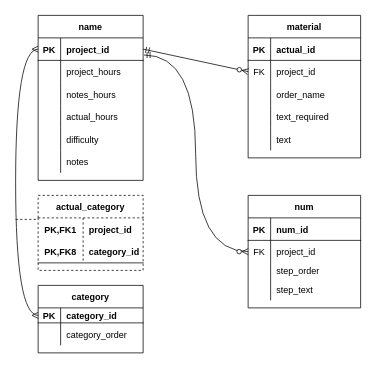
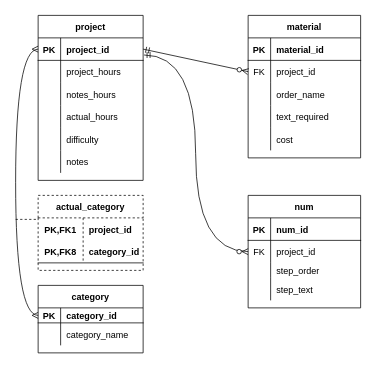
- <mxCell id="2" value="name" style="shape=table;startSize=30;container=1;collapsible=1;childLayout=tableLayout;fixedRows=1;rowLines=0;fontStyle=1;align=center;resizeLast=1;" vertex="1" parent="1"><mxGeometry x="50" y="20" width="140" height="220" as="geometry" /></mxCell>
+ <mxCell id="2" value="project" style="shape=table;startSize=30;container=1;collapsible=1;childLayout=tableLayout;fixedRows=1;rowLines=0;fontStyle=1;align=center;resizeLast=1;" vertex="1" parent="1"><mxGeometry x="50" y="20" width="140" height="220" as="geometry" /></mxCell>
- <mxCell id="25" value="actual_id" style="shape=partialRectangle;connectable=0;fillColor=none;top=0;left=0;bottom=0;right=0;align=left;spacingLeft=6;fontStyle=1;overflow=hidden;" vertex="1" parent="23"><mxGeometry x="30" width="120" height="30" as="geometry"><mxRectangle width="120" height="30" as="alternateBounds" /></mxGeometry></mxCell>
+ <mxCell id="25" value="material_id" style="shape=partialRectangle;connectable=0;fillColor=none;top=0;left=0;bottom=0;right=0;align=left;spacingLeft=6;fontStyle=1;overflow=hidden;" vertex="1" parent="23"><mxGeometry x="30" width="120" height="30" as="geometry"><mxRectangle width="120" height="30" as="alternateBounds" /></mxGeometry></mxCell>
- <mxCell id="37" value="text" style="shape=partialRectangle;connectable=0;fillColor=none;top=0;left=0;bottom=0;right=0;align=left;spacingLeft=6;overflow=hidden;" vertex="1" parent="35"><mxGeometry x="30" width="120" height="30" as="geometry"><mxRectangle width="120" height="30" as="alternateBounds" /></mxGeometry></mxCell>
+ <mxCell id="37" value="cost" style="shape=partialRectangle;connectable=0;fillColor=none;top=0;left=0;bottom=0;right=0;align=left;spacingLeft=6;overflow=hidden;" vertex="1" parent="35"><mxGeometry x="30" width="120" height="30" as="geometry"><mxRectangle width="120" height="30" as="alternateBounds" /></mxGeometry></mxCell>
- <mxCell id="57" value="category_order" style="shape=partialRectangle;connectable=0;fillColor=none;top=0;left=0;bottom=0;right=0;align=left;spacingLeft=6;overflow=hidden;" vertex="1" parent="55"><mxGeometry x="30" width="110" height="30" as="geometry"><mxRectangle width="110" height="30" as="alternateBounds" /></mxGeometry></mxCell>
+ <mxCell id="57" value="category_name" style="shape=partialRectangle;connectable=0;fillColor=none;top=0;left=0;bottom=0;right=0;align=left;spacingLeft=6;overflow=hidden;" vertex="1" parent="55"><mxGeometry x="30" width="110" height="30" as="geometry"><mxRectangle width="110" height="30" as="alternateBounds" /></mxGeometry></mxCell>
